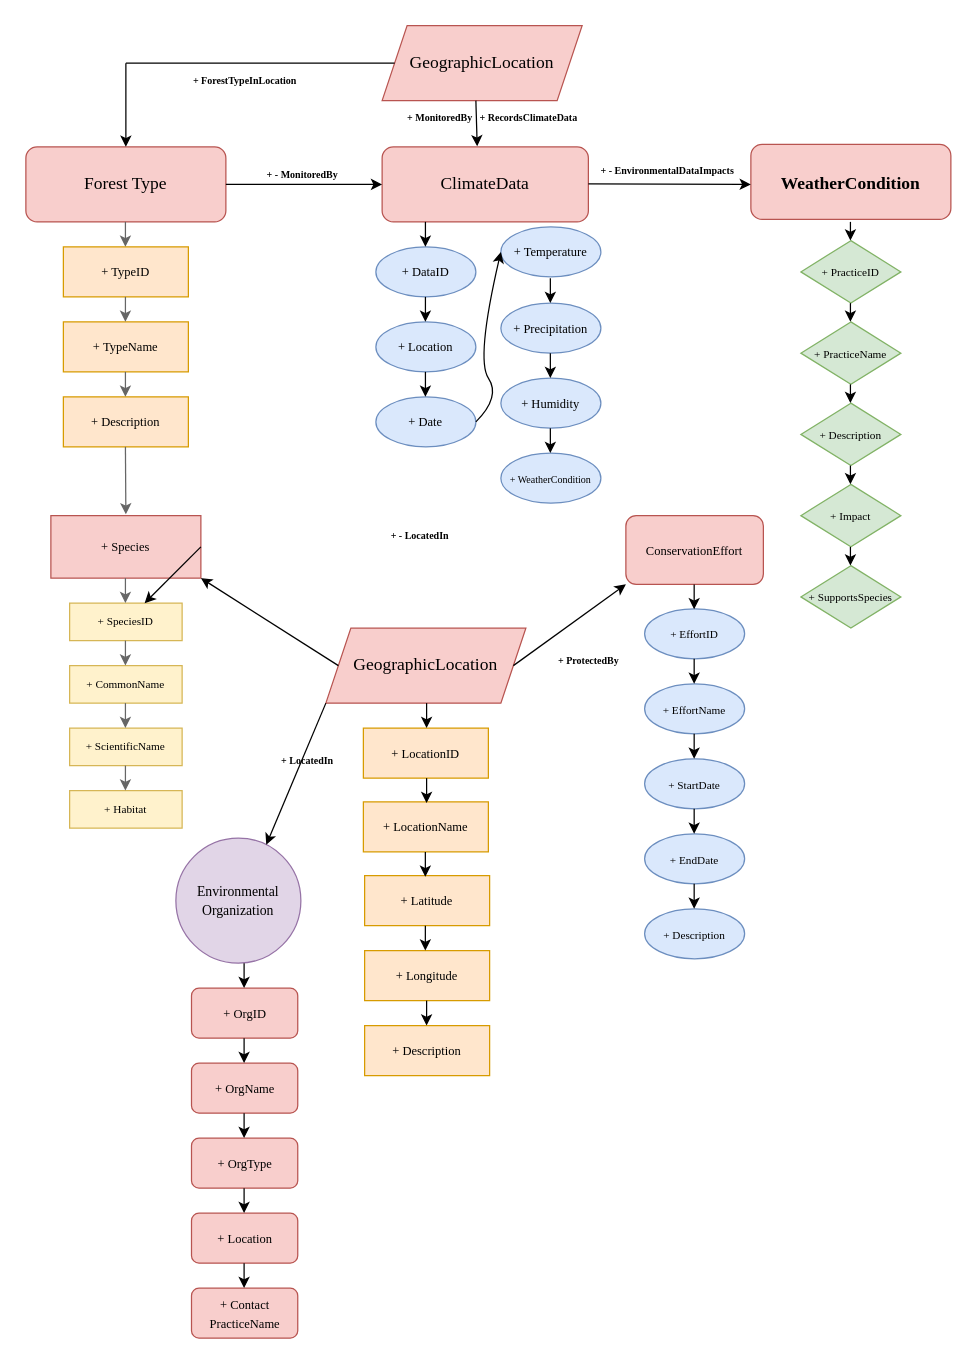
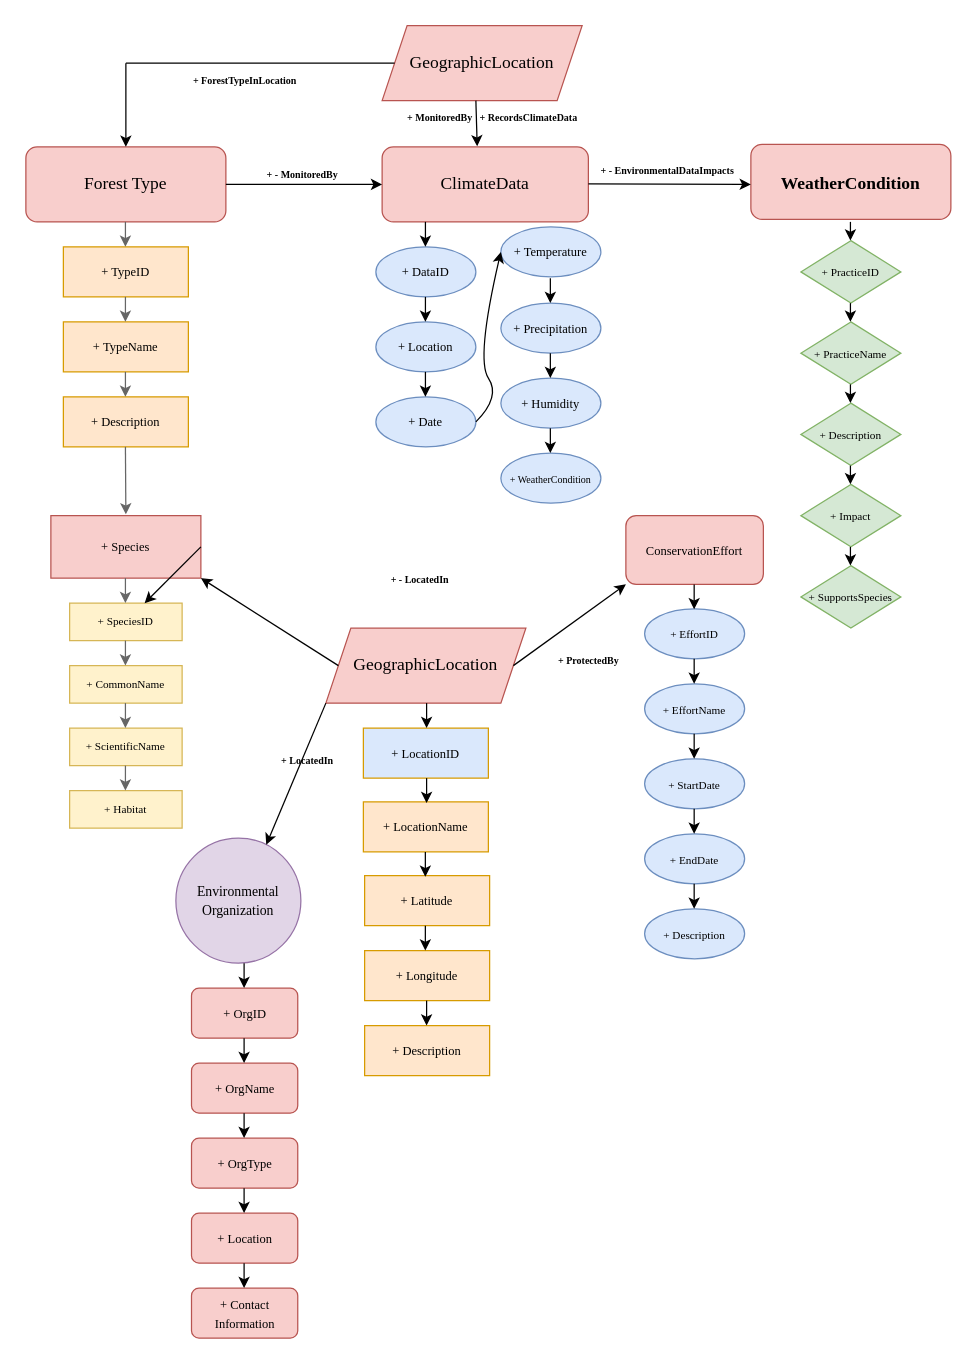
- <mxCell id="51" value="&lt;font style=&quot;font-size: 8px;&quot; face=&quot;Garamond&quot;&gt;&lt;b&gt;+ - LocatedIn&lt;/b&gt;&lt;/font&gt;" style="text;html=1;align=center;verticalAlign=middle;resizable=0;points=[];autosize=1;strokeColor=none;fillColor=none;" vertex="1" parent="1"><mxGeometry x="300" y="412" width="70" height="30" as="geometry" /></mxCell>
+ <mxCell id="51" value="&lt;font style=&quot;font-size: 8px;&quot; face=&quot;Garamond&quot;&gt;&lt;b&gt;+ - LocatedIn&lt;/b&gt;&lt;/font&gt;" style="text;html=1;align=center;verticalAlign=middle;resizable=0;points=[];autosize=1;strokeColor=none;fillColor=none;" vertex="1" parent="1"><mxGeometry x="300" y="447" width="70" height="30" as="geometry" /></mxCell>
- <mxCell id="70" value="+ LocationID " style="rounded=0;whiteSpace=wrap;html=1;fillColor=#ffe6cc;strokeColor=#d79b00;fontFamily=Garamond;fontSize=10;" vertex="1" parent="1"><mxGeometry x="290" y="582" width="100" height="40" as="geometry" /></mxCell>
+ <mxCell id="70" value="+ LocationID " style="rounded=0;whiteSpace=wrap;html=1;fillColor=#dae8fc;strokeColor=#d79b00;fontFamily=Garamond;fontSize=10;" vertex="1" parent="1"><mxGeometry x="290" y="582" width="100" height="40" as="geometry" /></mxCell>
- <mxCell id="88" value="&lt;font style=&quot;font-size: 10px;&quot; face=&quot;Garamond&quot;&gt;+ Contact&lt;br&gt;PracticeName&lt;/font&gt;" style="rounded=1;whiteSpace=wrap;html=1;fillColor=#f8cecc;strokeColor=#b85450;" vertex="1" parent="1"><mxGeometry x="152.5" y="1030" width="85" height="40" as="geometry" /></mxCell>
+ <mxCell id="88" value="&lt;font style=&quot;font-size: 10px;&quot; face=&quot;Garamond&quot;&gt;+ Contact&lt;br&gt;Information&lt;/font&gt;" style="rounded=1;whiteSpace=wrap;html=1;fillColor=#f8cecc;strokeColor=#b85450;" vertex="1" parent="1"><mxGeometry x="152.5" y="1030" width="85" height="40" as="geometry" /></mxCell>
